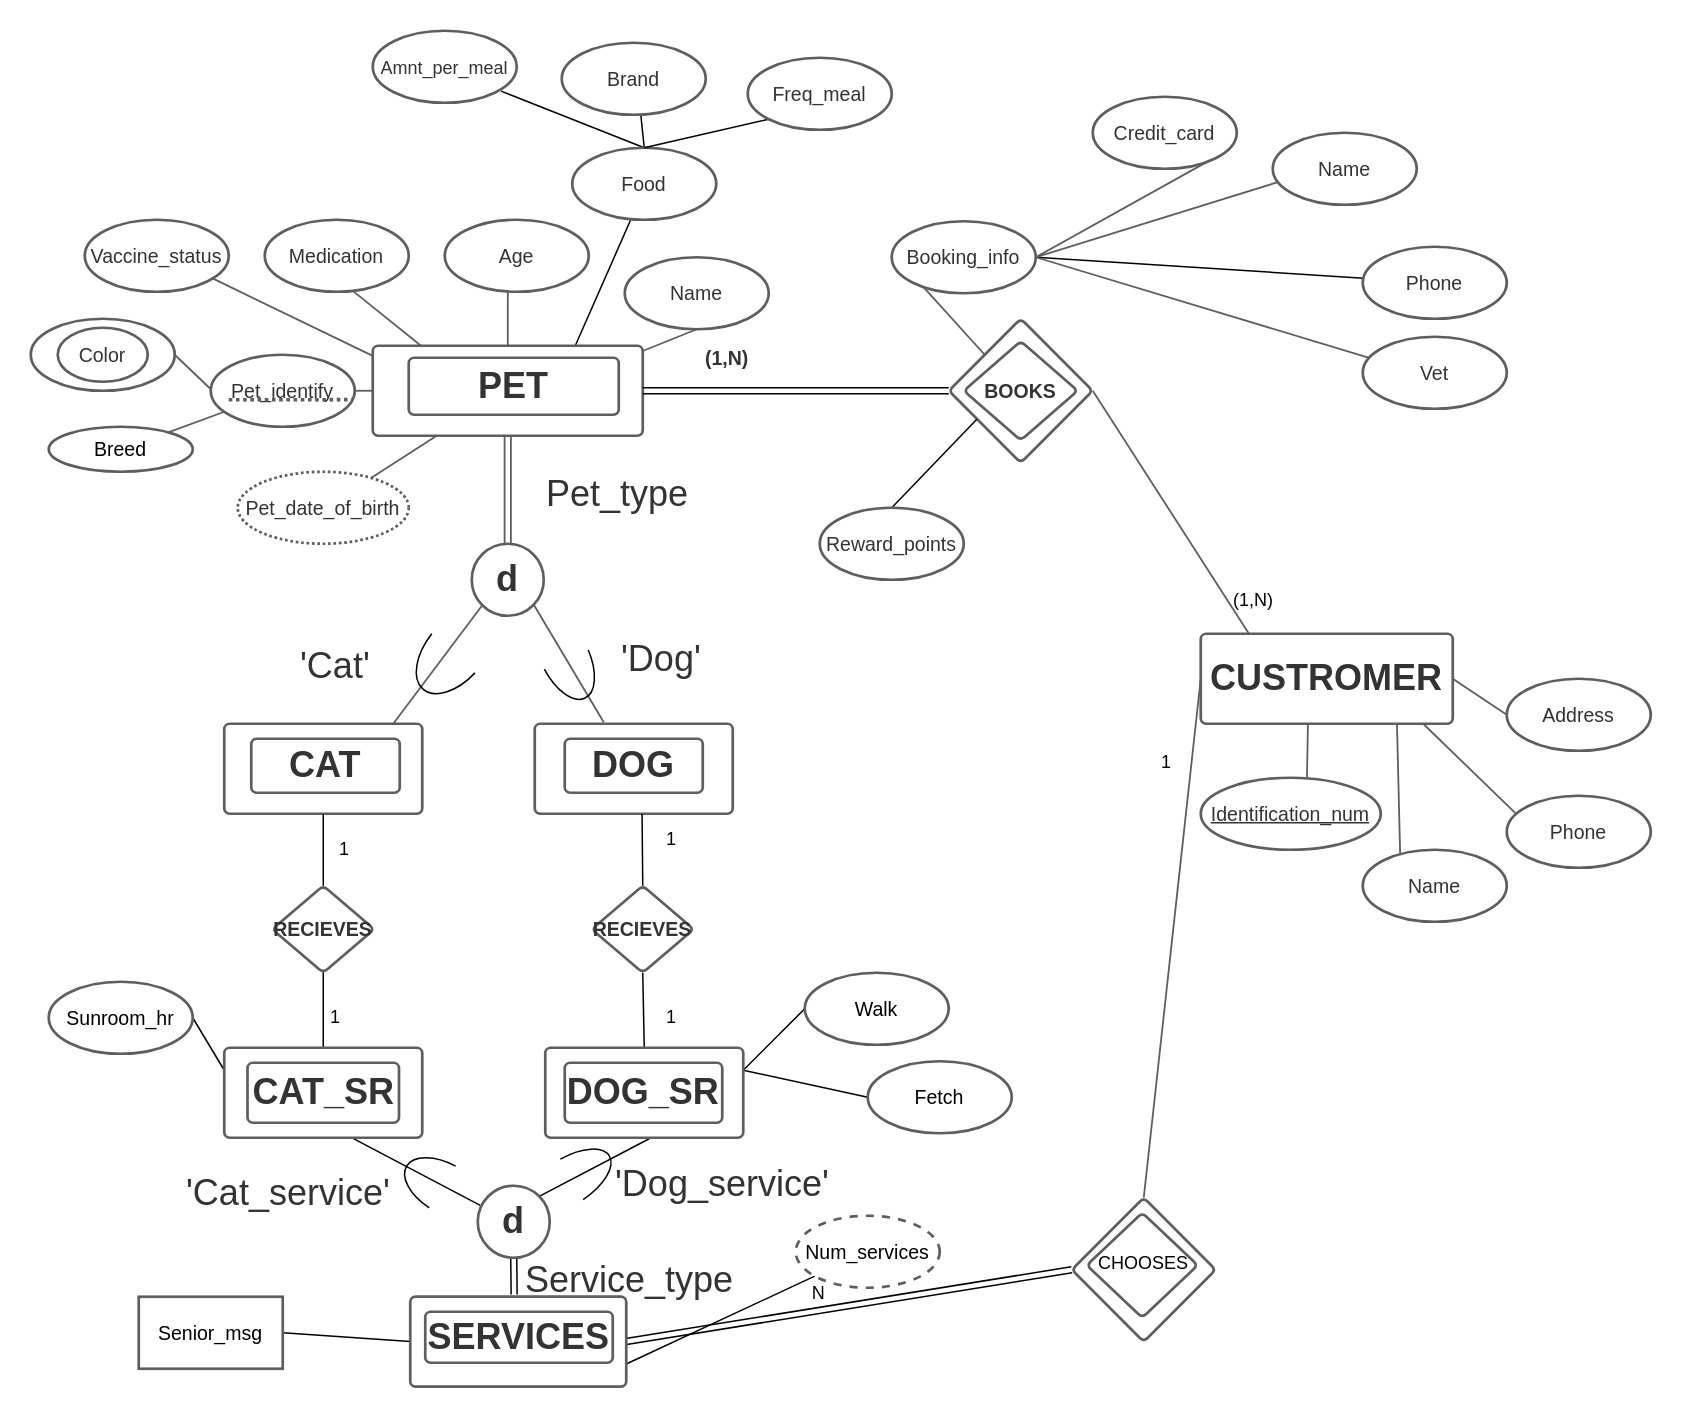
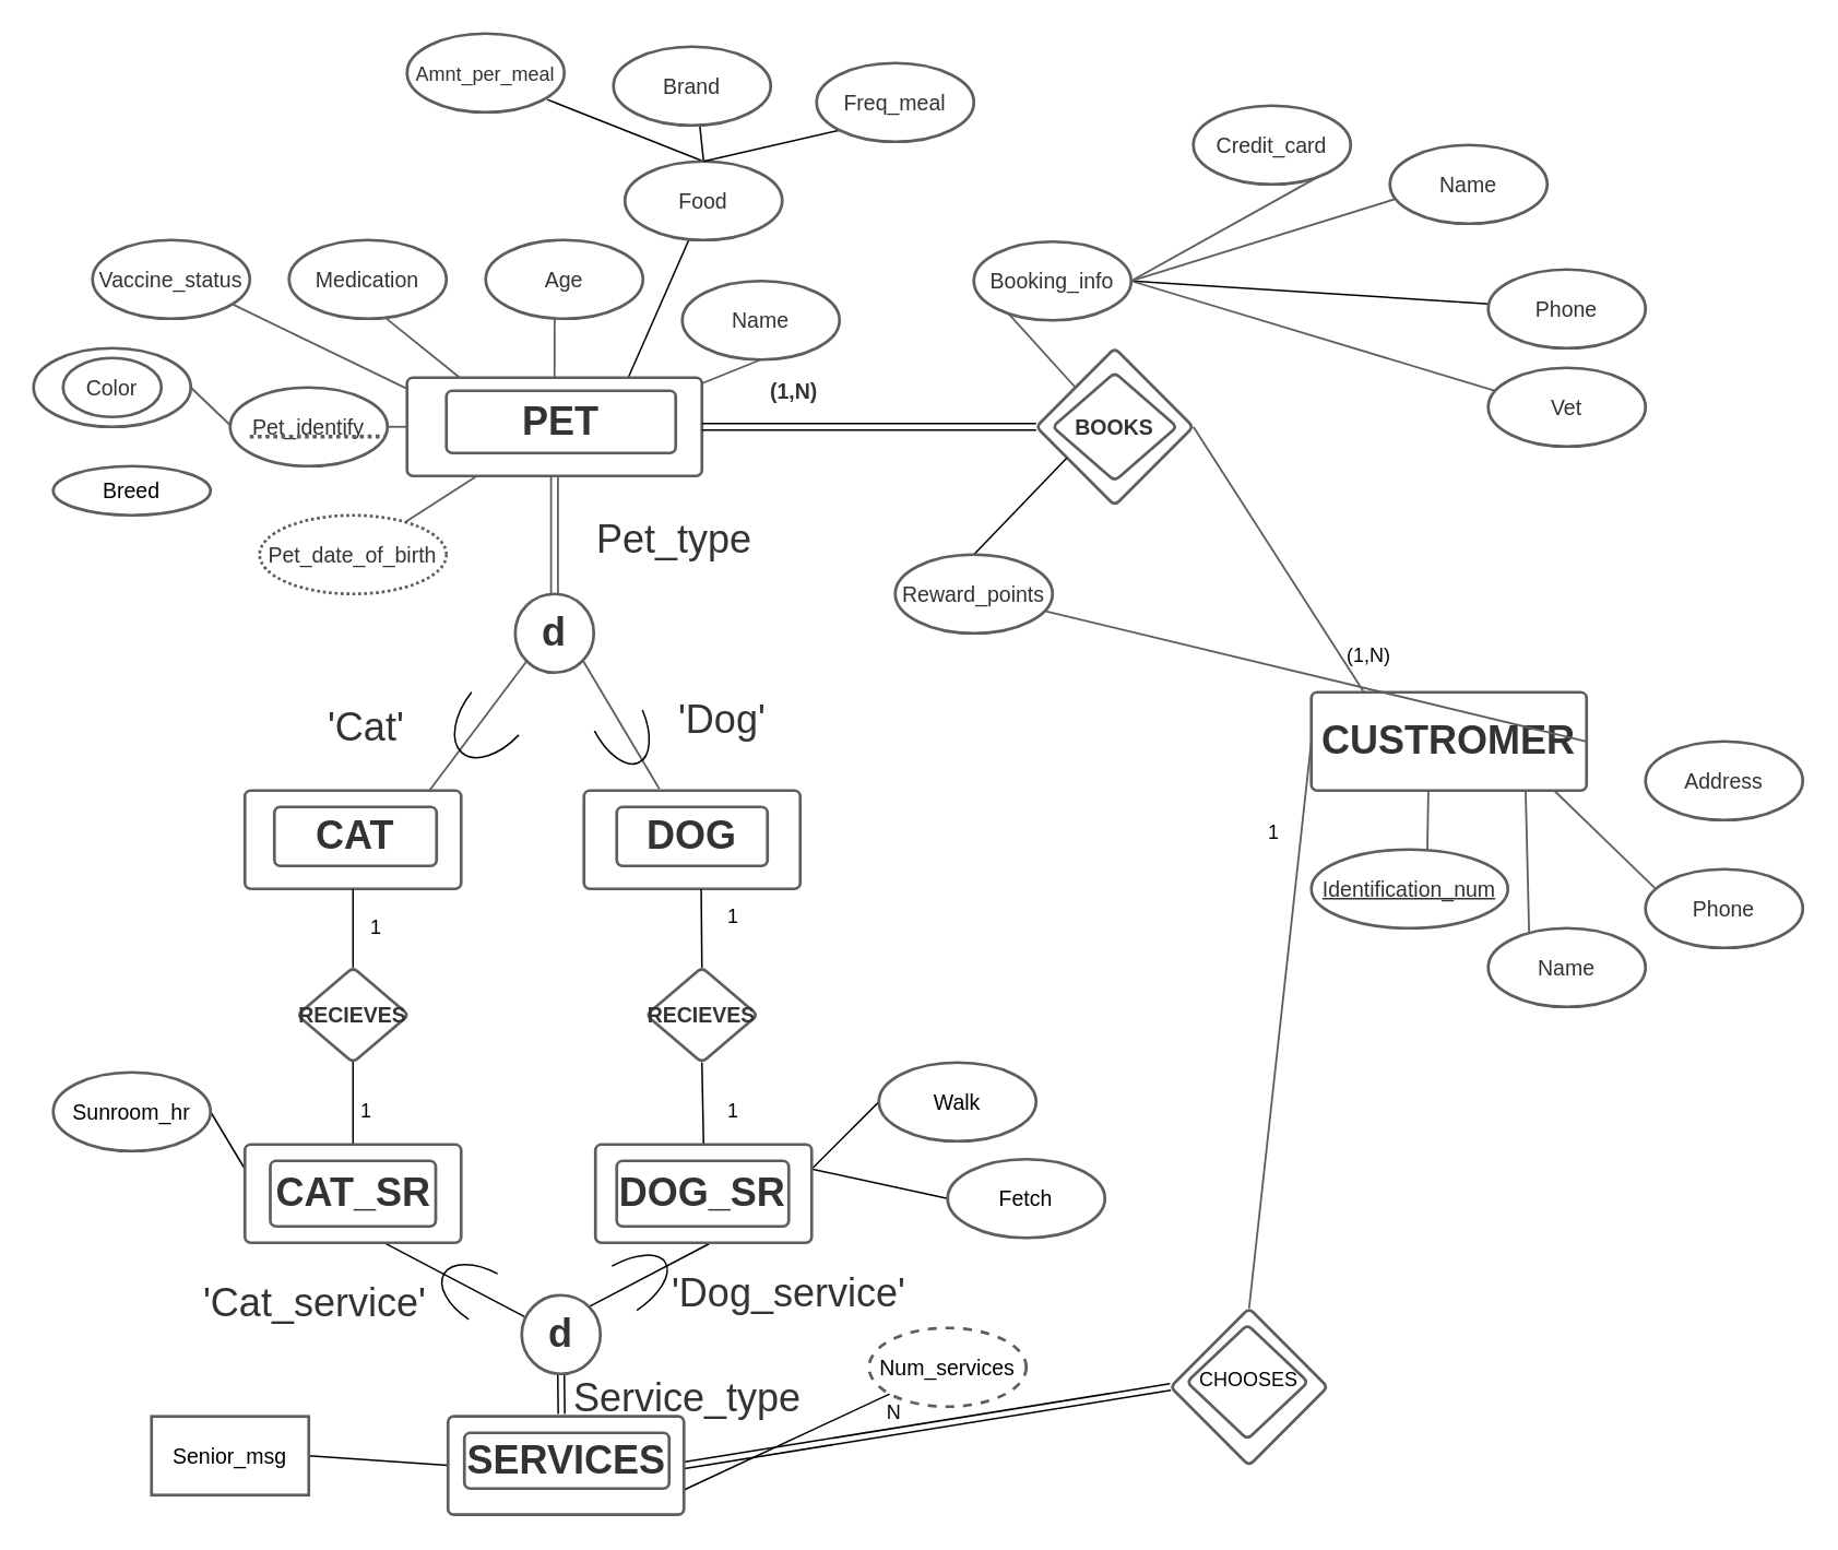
- <mxCell id="59" value="" style="html=1;jettySize=18;fontSize=11;strokeColor=#5E5E5E;strokeWidth=1.2;rounded=1;arcSize=12;startArrow=none;endArrow=none;exitX=0.826;exitY=0.101;exitPerimeter=1;entryX=0.085;entryY=0.802;entryPerimeter=1;" edge="1" parent="1" source="14" target="57"><mxGeometry width="100" height="100" relative="1" as="geometry" /></mxCell>
- <mxCell id="44" value="" style="html=1;jettySize=18;fontSize=11;strokeColor=#5E5E5E;strokeWidth=1.2;rounded=1;arcSize=12;startArrow=none;endArrow=none;exitX=1.005;exitY=0.5;exitPerimeter=1;entryX=-0.009;entryY=0.5;entryPerimeter=1;" edge="1" parent="1" source="25" target="42"><mxGeometry width="100" height="100" relative="1" as="geometry" /></mxCell>
+ <mxCell id="44" value="" style="html=1;jettySize=18;fontSize=11;strokeColor=#5E5E5E;strokeWidth=1.2;rounded=1;arcSize=12;startArrow=none;endArrow=none;exitX=1.005;exitY=0.5;exitPerimeter=1;" edge="1" parent="1" source="25" target="28"><mxGeometry width="100" height="100" relative="1" as="geometry" /></mxCell>
